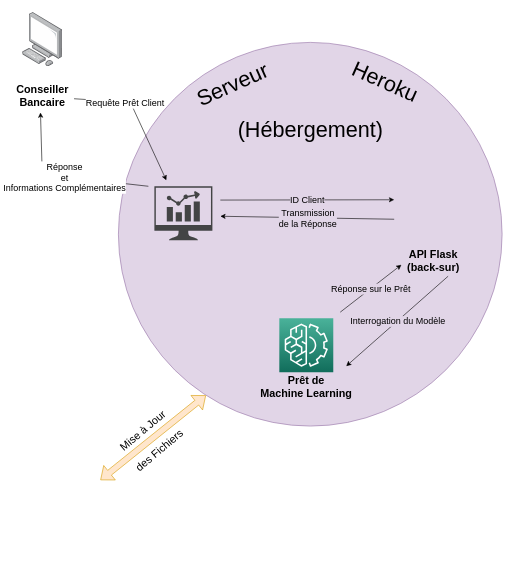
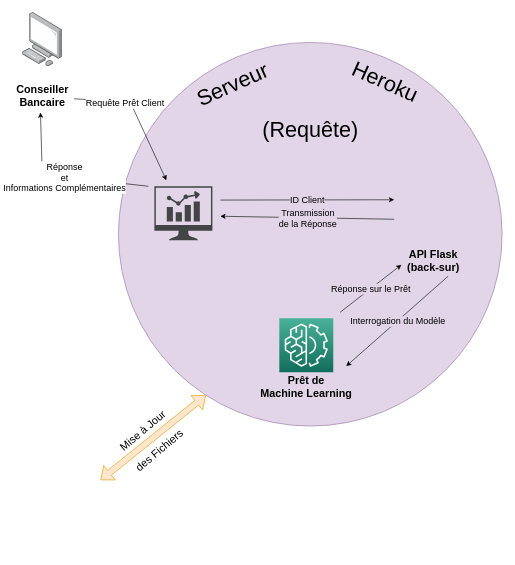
- <mxCell id="11" value="&lt;font style=&quot;font-size: 36px&quot;&gt;(Hébergement)&lt;/font&gt;" style="text;html=1;align=center;verticalAlign=middle;resizable=0;points=[];autosize=1;strokeColor=none;" vertex="1" parent="1"><mxGeometry x="387" y="200" width="260" height="30" as="geometry" /></mxCell>
+ <mxCell id="11" value="&lt;font style=&quot;font-size: 36px&quot;&gt;(Requête)&lt;/font&gt;" style="text;html=1;align=center;verticalAlign=middle;resizable=0;points=[];autosize=1;strokeColor=none;" vertex="1" parent="1"><mxGeometry x="387" y="200" width="260" height="30" as="geometry" /></mxCell>
